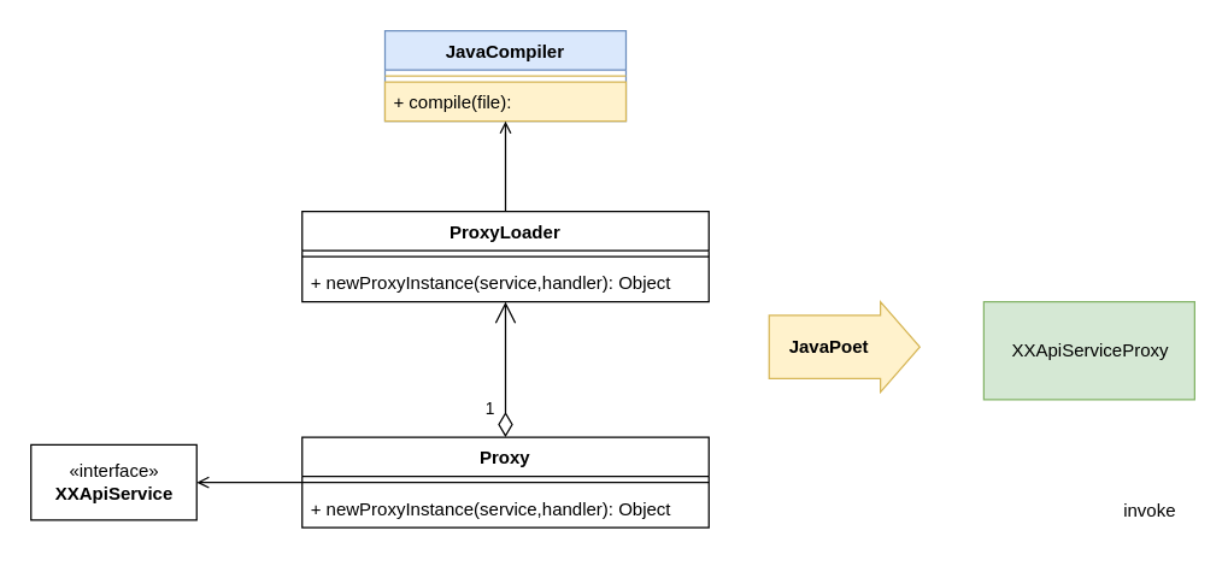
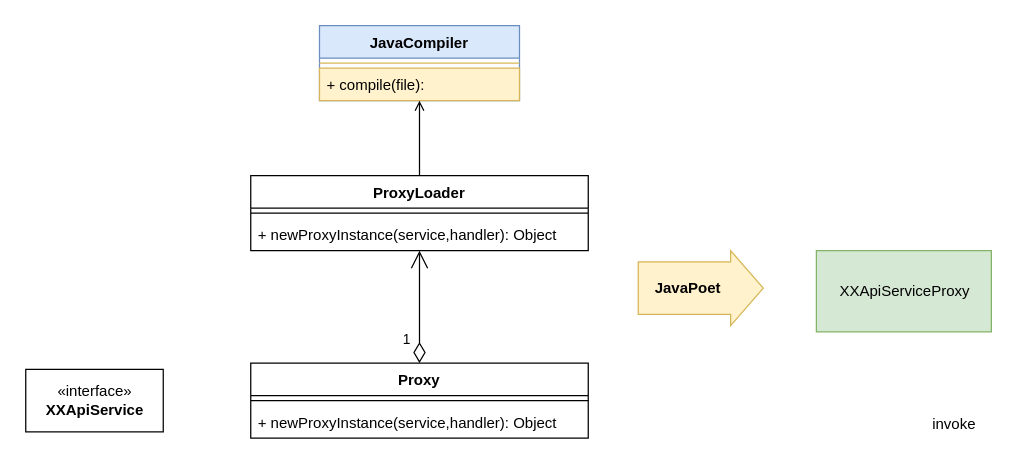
- <mxCell id="6" style="edgeStyle=orthogonalEdgeStyle;rounded=0;orthogonalLoop=1;jettySize=auto;html=1;exitX=0;exitY=0.5;exitDx=0;exitDy=0;entryX=1;entryY=0.5;entryDx=0;entryDy=0;endArrow=open;endFill=0;" edge="1" parent="1" source="7" target="5"><mxGeometry relative="1" as="geometry" /></mxCell>
